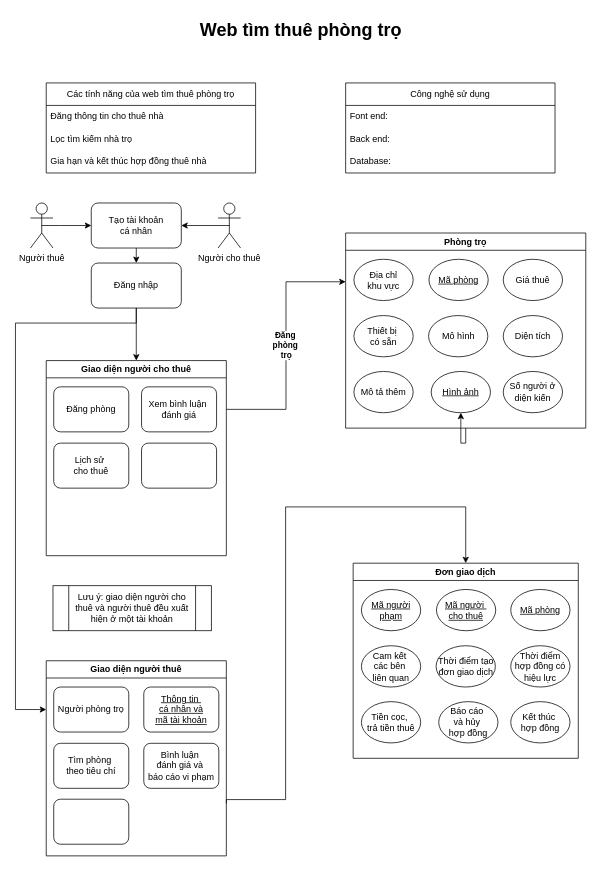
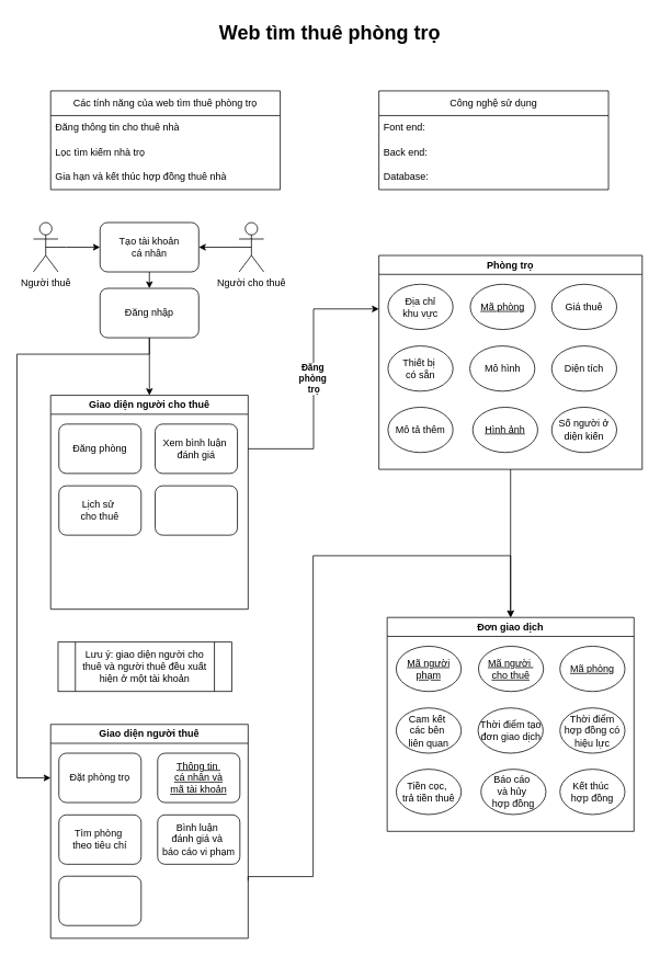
- <mxCell id="15" style="edgeStyle=orthogonalEdgeStyle;rounded=0;orthogonalLoop=1;jettySize=auto;html=1;exitX=0.5;exitY=1;exitDx=0;exitDy=0;" edge="1" parent="1" source="16" target="23"><mxGeometry relative="1" as="geometry" /></mxCell>
+ <mxCell id="15" style="edgeStyle=orthogonalEdgeStyle;rounded=0;orthogonalLoop=1;jettySize=auto;html=1;exitX=0.5;exitY=1;exitDx=0;exitDy=0;entryX=0.5;entryY=0;entryDx=0;entryDy=0;" edge="1" parent="1" source="16" target="32"><mxGeometry relative="1" as="geometry" /></mxCell>
- <mxCell id="50" value="Người phòng trọ" style="rounded=1;whiteSpace=wrap;html=1;" vertex="1" parent="49"><mxGeometry x="10" y="35" width="100" height="60" as="geometry" /></mxCell>
+ <mxCell id="50" value="Đặt phòng trọ" style="rounded=1;whiteSpace=wrap;html=1;" vertex="1" parent="49"><mxGeometry x="10" y="35" width="100" height="60" as="geometry" /></mxCell>
